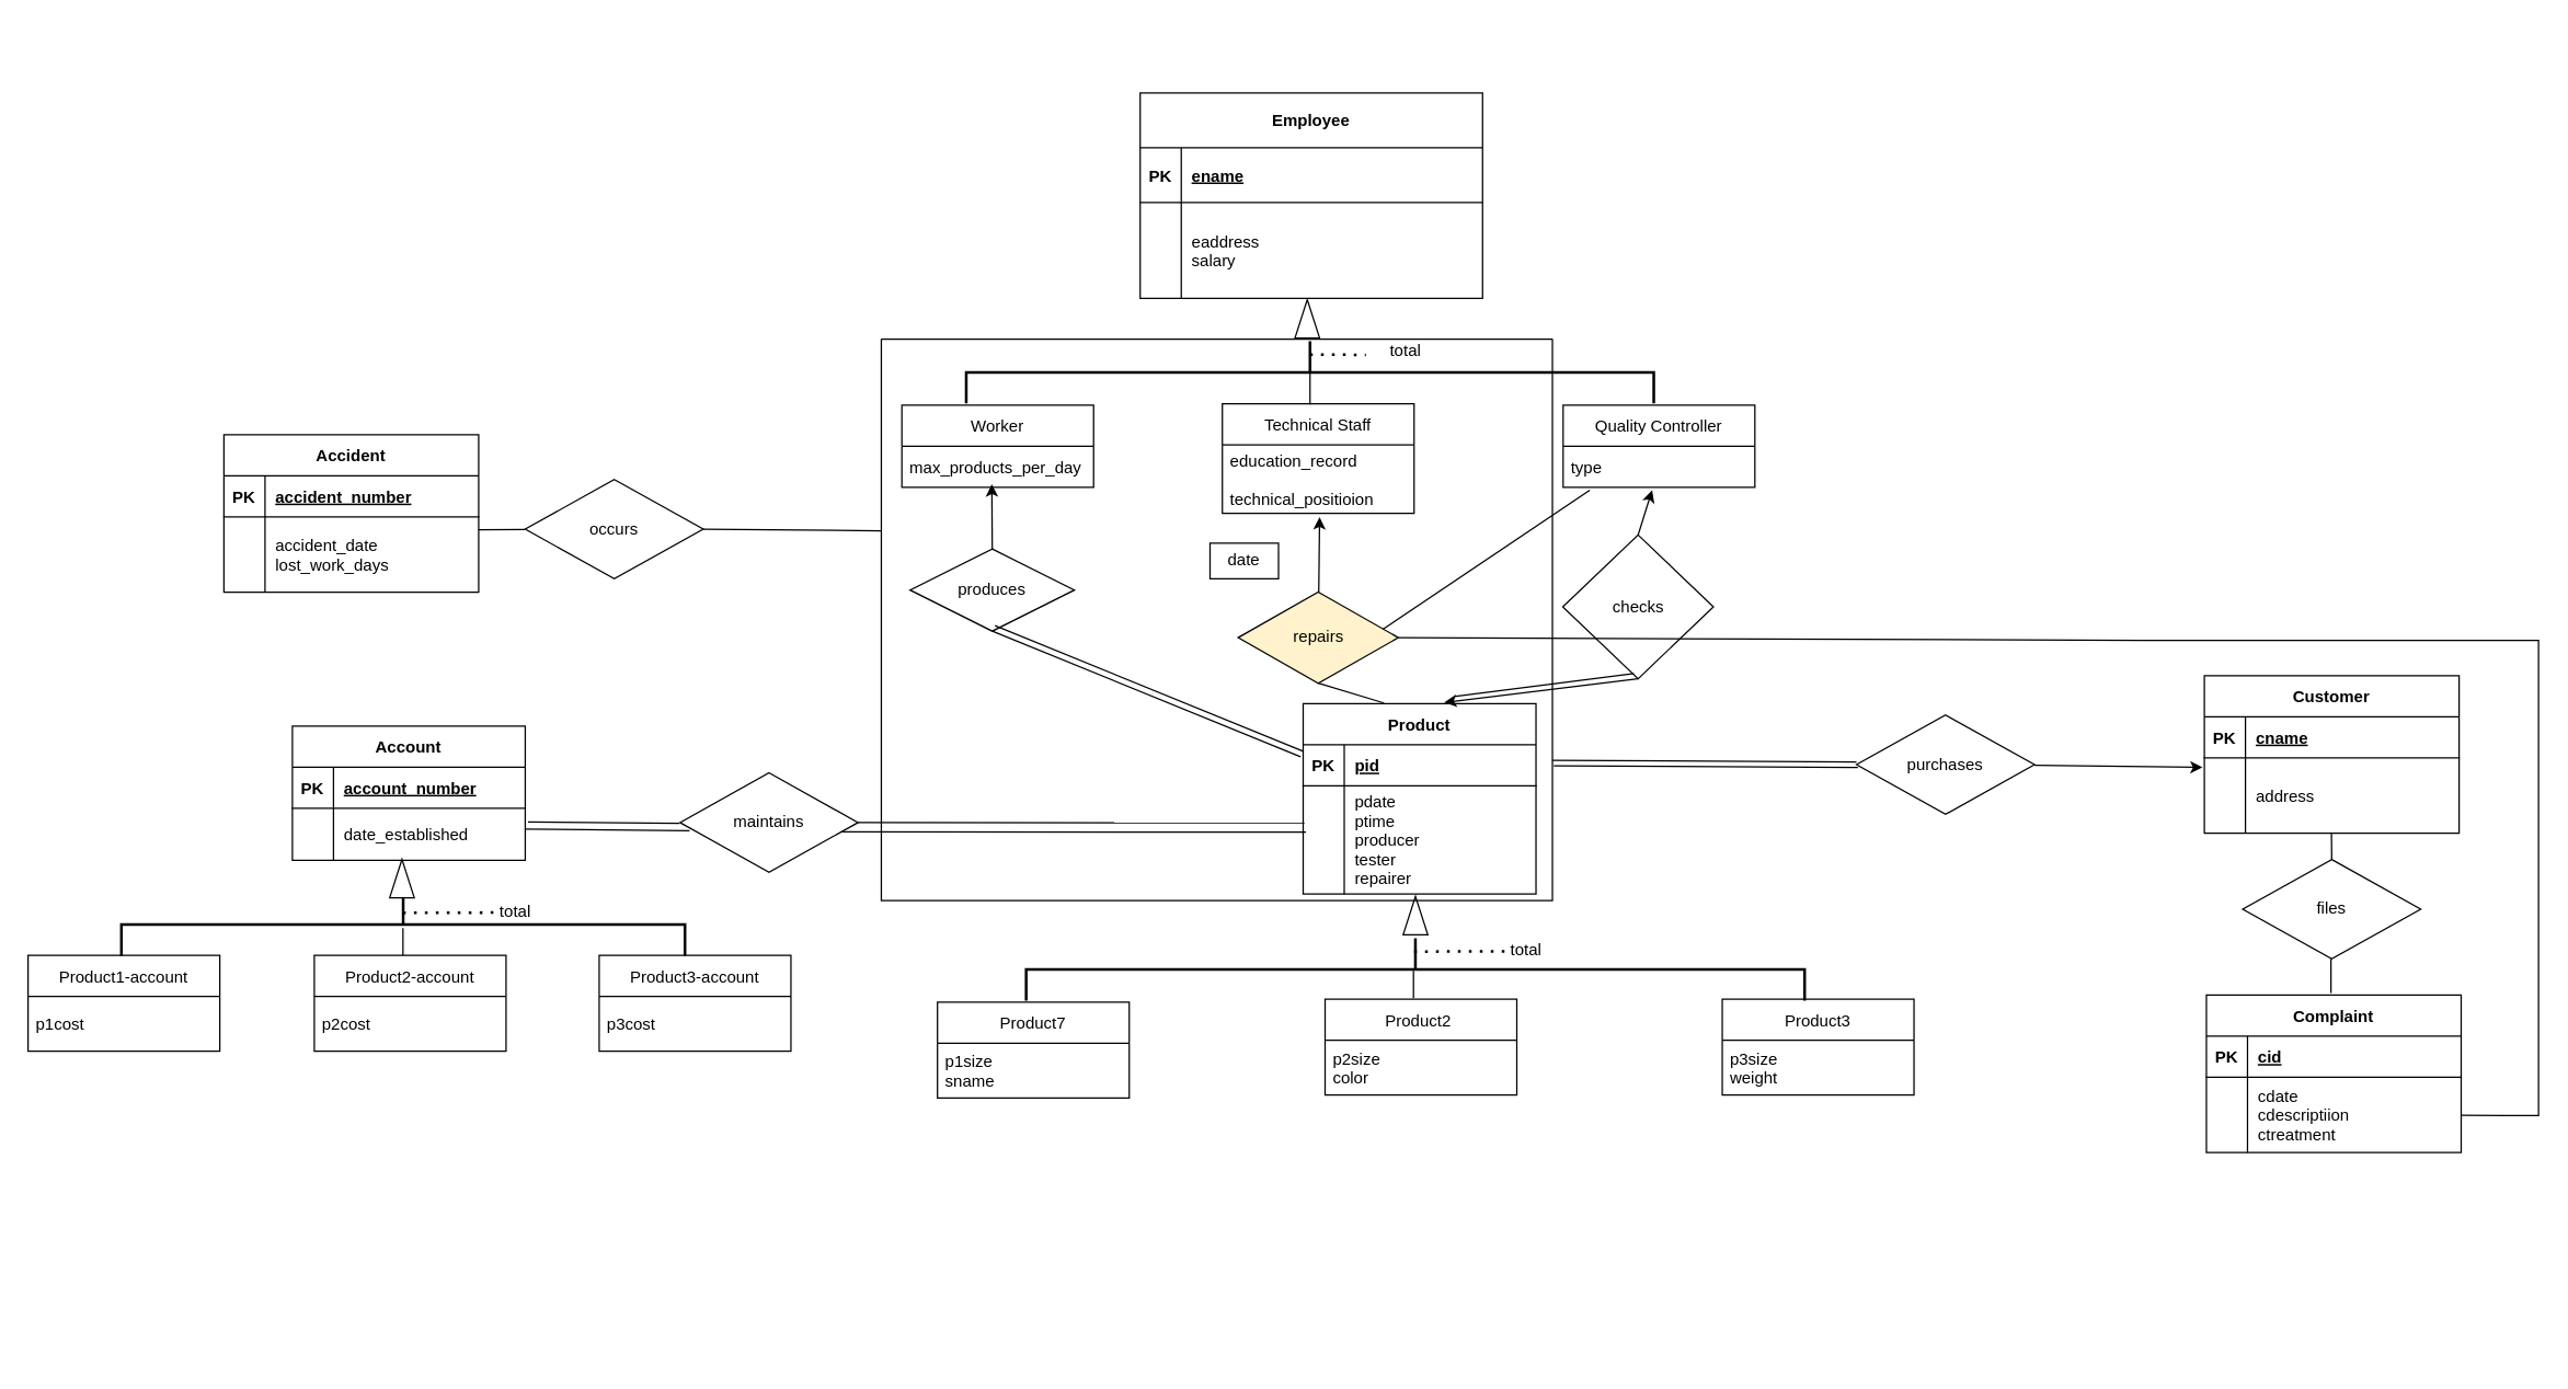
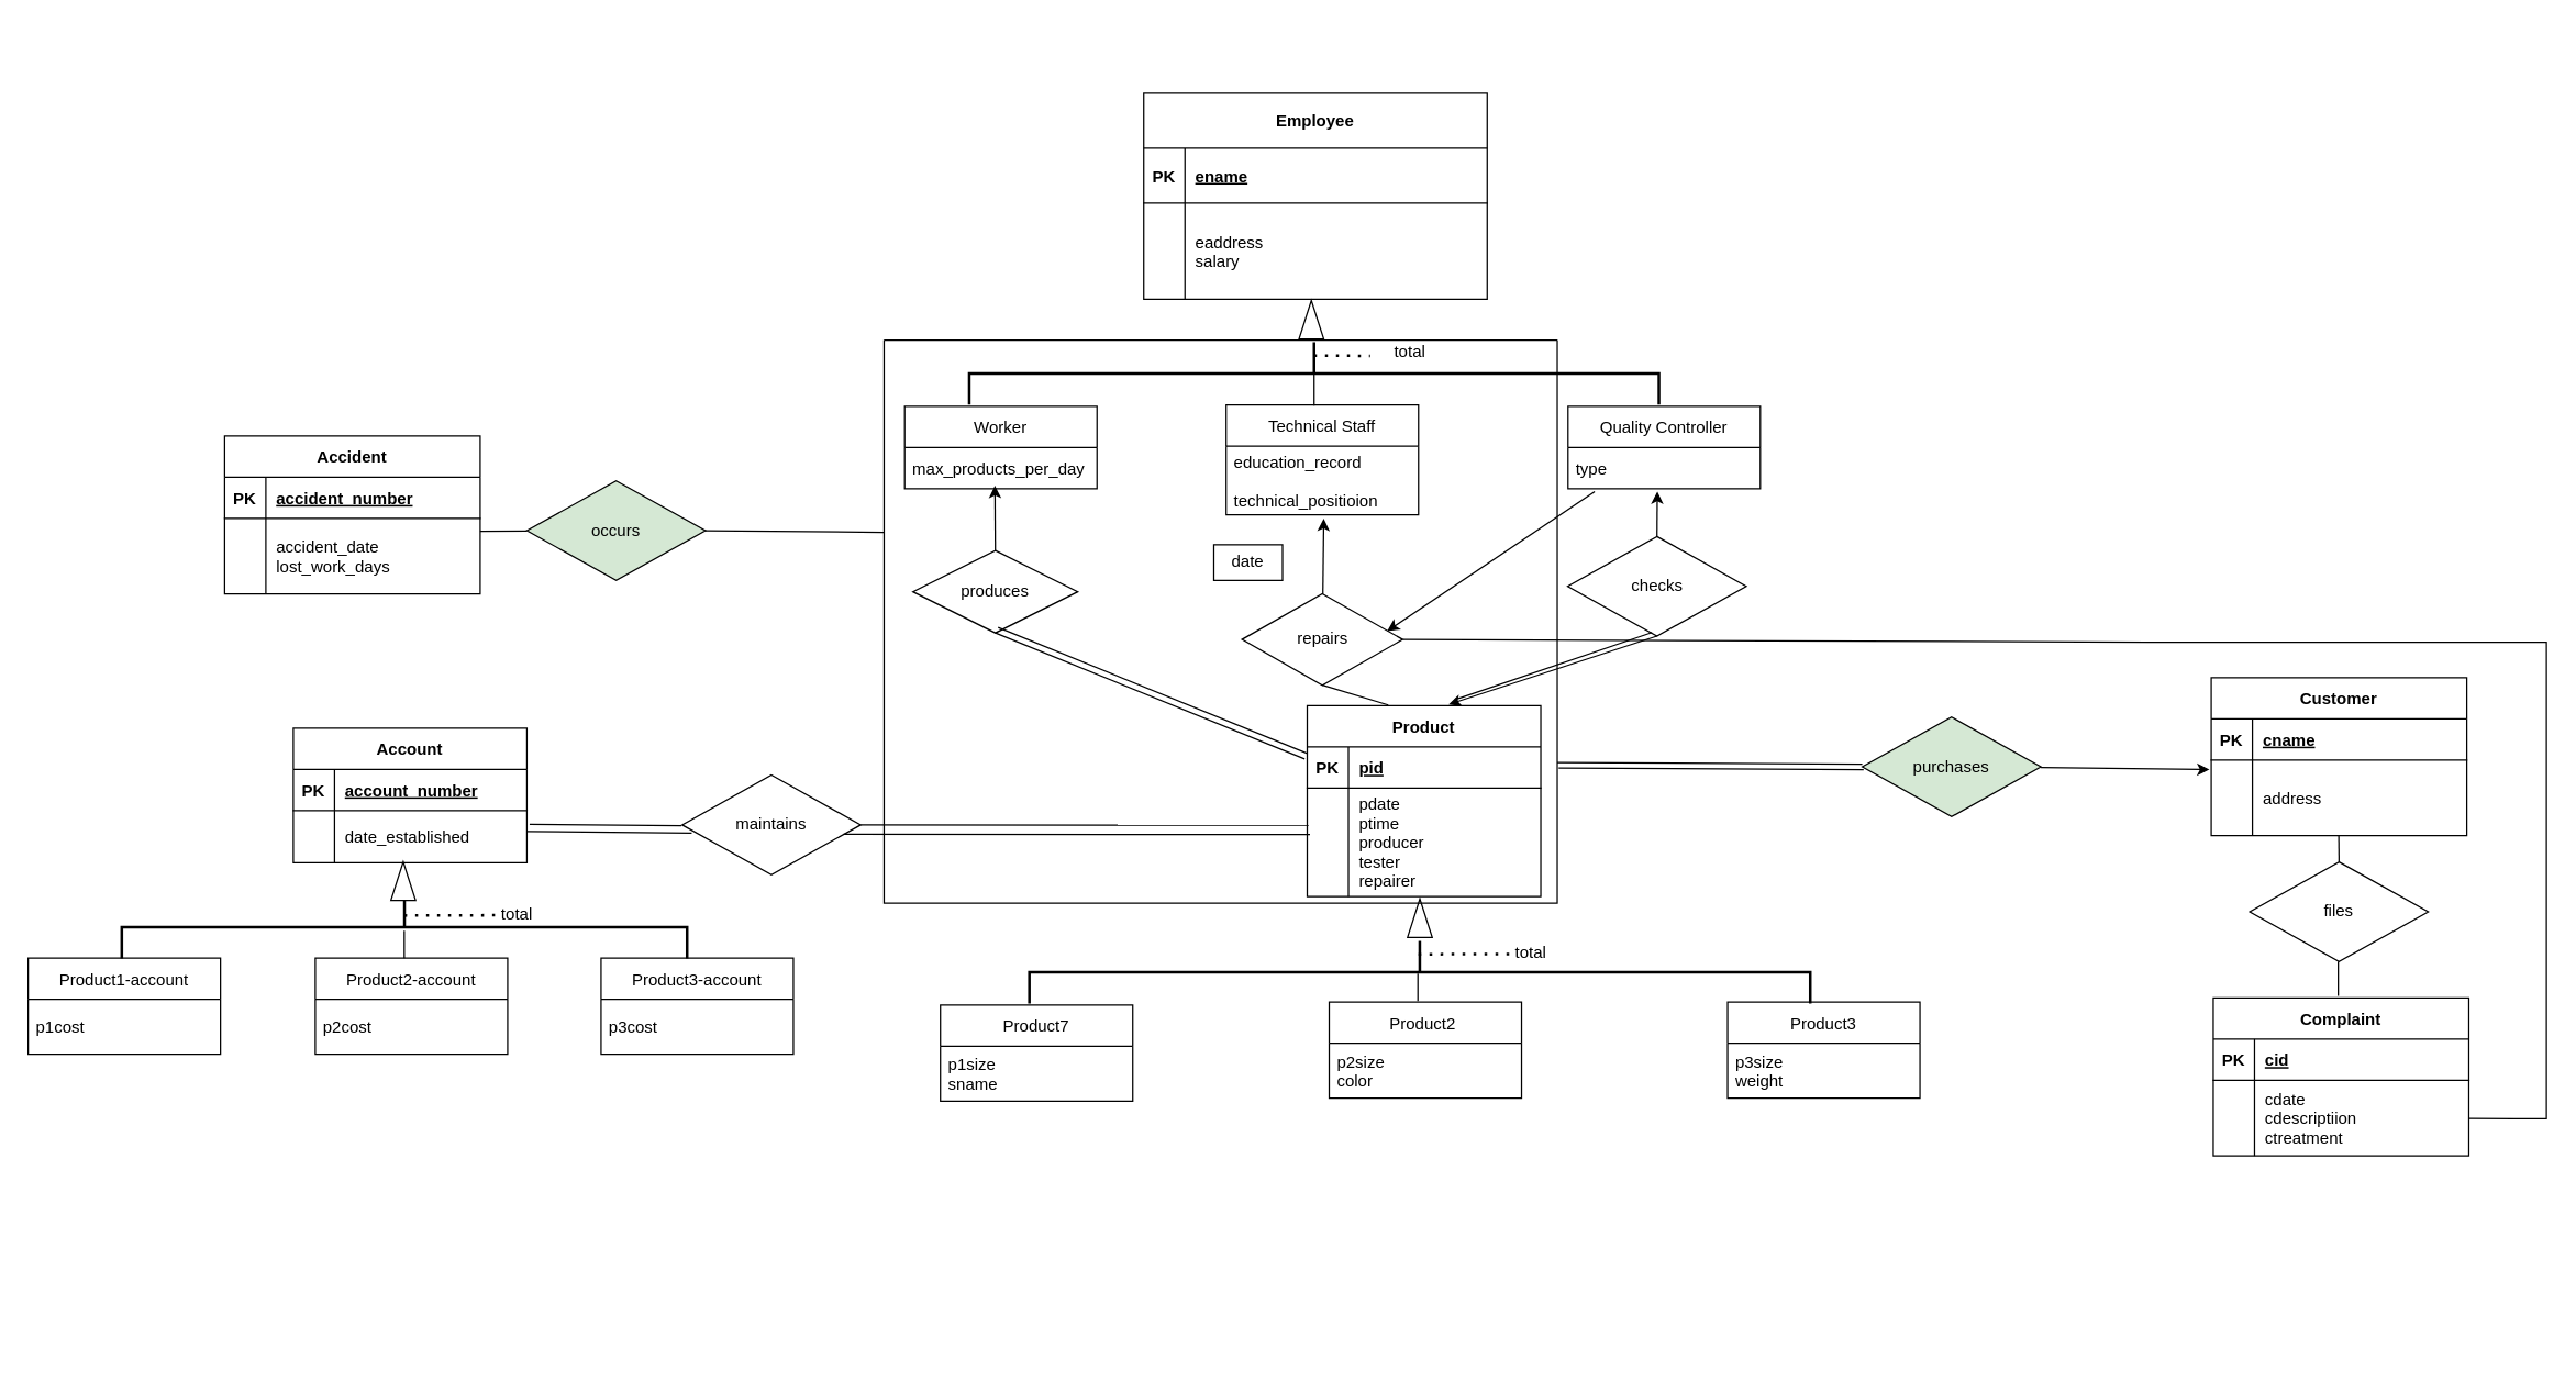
- <mxCell id="100" value="occurs" style="rhombus;whiteSpace=wrap;html=1;" parent="1" vertex="1"><mxGeometry x="383" y="349.5" width="130" height="72.5" as="geometry" /></mxCell>
+ <mxCell id="100" value="occurs" style="rhombus;whiteSpace=wrap;html=1;fillColor=#d5e8d4;" parent="1" vertex="1"><mxGeometry x="383" y="349.5" width="130" height="72.5" as="geometry" /></mxCell>
- <mxCell id="33" value="checks" style="rhombus;whiteSpace=wrap;html=1;" parent="1" vertex="1"><mxGeometry x="1140.56" y="390" width="110" height="105" as="geometry" /></mxCell>
+ <mxCell id="33" value="checks" style="rhombus;whiteSpace=wrap;html=1;" parent="1" vertex="1"><mxGeometry x="1140.56" y="390" width="130" height="72.5" as="geometry" /></mxCell>
- <mxCell id="91" value="" style="endArrow=none;html=1;rounded=0;exitX=0.139;exitY=1.069;exitDx=0;exitDy=0;exitPerimeter=0;entryX=0.903;entryY=0.409;entryDx=0;entryDy=0;entryPerimeter=0;" parent="1" source="26" target="34" edge="1"><mxGeometry relative="1" as="geometry"><mxPoint x="1080.81" y="326.25" as="sourcePoint" /><mxPoint x="1136.999" y="446.009" as="targetPoint" /></mxGeometry></mxCell>
+ <mxCell id="91" value="" style="endArrow=classic;html=1;rounded=0;exitX=0.139;exitY=1.069;exitDx=0;exitDy=0;exitPerimeter=0;entryX=0.903;entryY=0.409;entryDx=0;entryDy=0;entryPerimeter=0;" parent="1" source="26" target="34" edge="1"><mxGeometry relative="1" as="geometry"><mxPoint x="1080.81" y="326.25" as="sourcePoint" /><mxPoint x="1136.999" y="446.009" as="targetPoint" /></mxGeometry></mxCell>
- <mxCell id="34" value="repairs" style="rhombus;whiteSpace=wrap;html=1;fillColor=#fff2cc;" parent="1" vertex="1"><mxGeometry x="903.5" y="431.75" width="117" height="66.5" as="geometry" /></mxCell>
+ <mxCell id="34" value="repairs" style="rhombus;whiteSpace=wrap;html=1;" parent="1" vertex="1"><mxGeometry x="903.5" y="431.75" width="117" height="66.5" as="geometry" /></mxCell>
- <mxCell id="65" value="purchases" style="rhombus;whiteSpace=wrap;html=1;" parent="1" vertex="1"><mxGeometry x="1355" y="521.5" width="130" height="72.5" as="geometry" /></mxCell>
+ <mxCell id="65" value="purchases" style="rhombus;whiteSpace=wrap;html=1;fillColor=#d5e8d4;" parent="1" vertex="1"><mxGeometry x="1355" y="521.5" width="130" height="72.5" as="geometry" /></mxCell>
